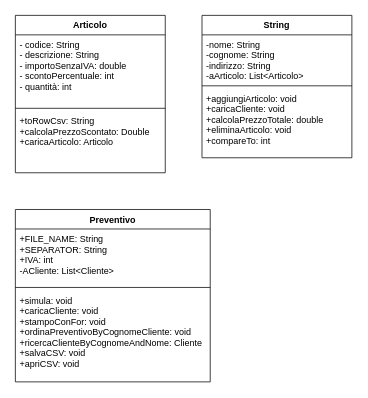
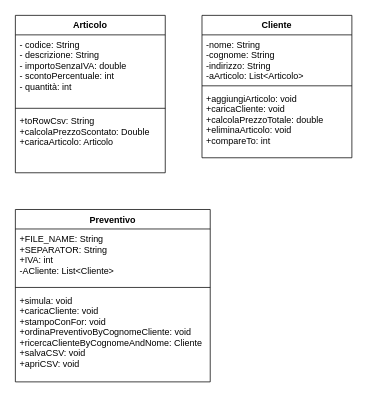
- <mxCell id="6" value="String" style="swimlane;fontStyle=1;align=center;verticalAlign=top;childLayout=stackLayout;horizontal=1;startSize=26;horizontalStack=0;resizeParent=1;resizeParentMax=0;resizeLast=0;collapsible=1;marginBottom=0;" vertex="1" parent="1"><mxGeometry x="269" y="20" width="200" height="190" as="geometry" /></mxCell>
+ <mxCell id="6" value="Cliente" style="swimlane;fontStyle=1;align=center;verticalAlign=top;childLayout=stackLayout;horizontal=1;startSize=26;horizontalStack=0;resizeParent=1;resizeParentMax=0;resizeLast=0;collapsible=1;marginBottom=0;" vertex="1" parent="1"><mxGeometry x="269" y="20" width="200" height="190" as="geometry" /></mxCell>
